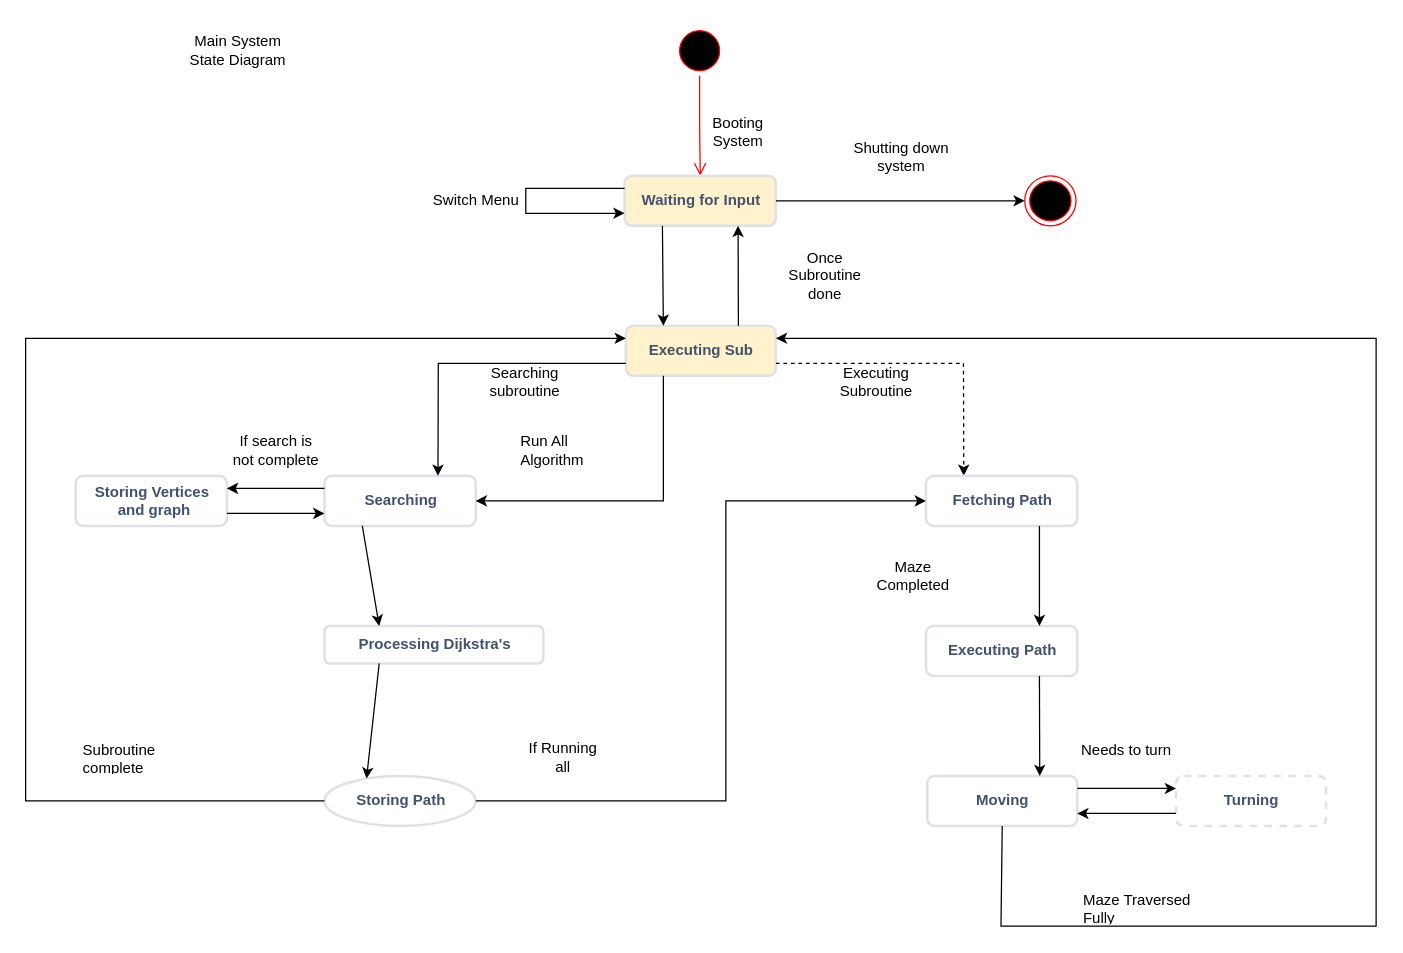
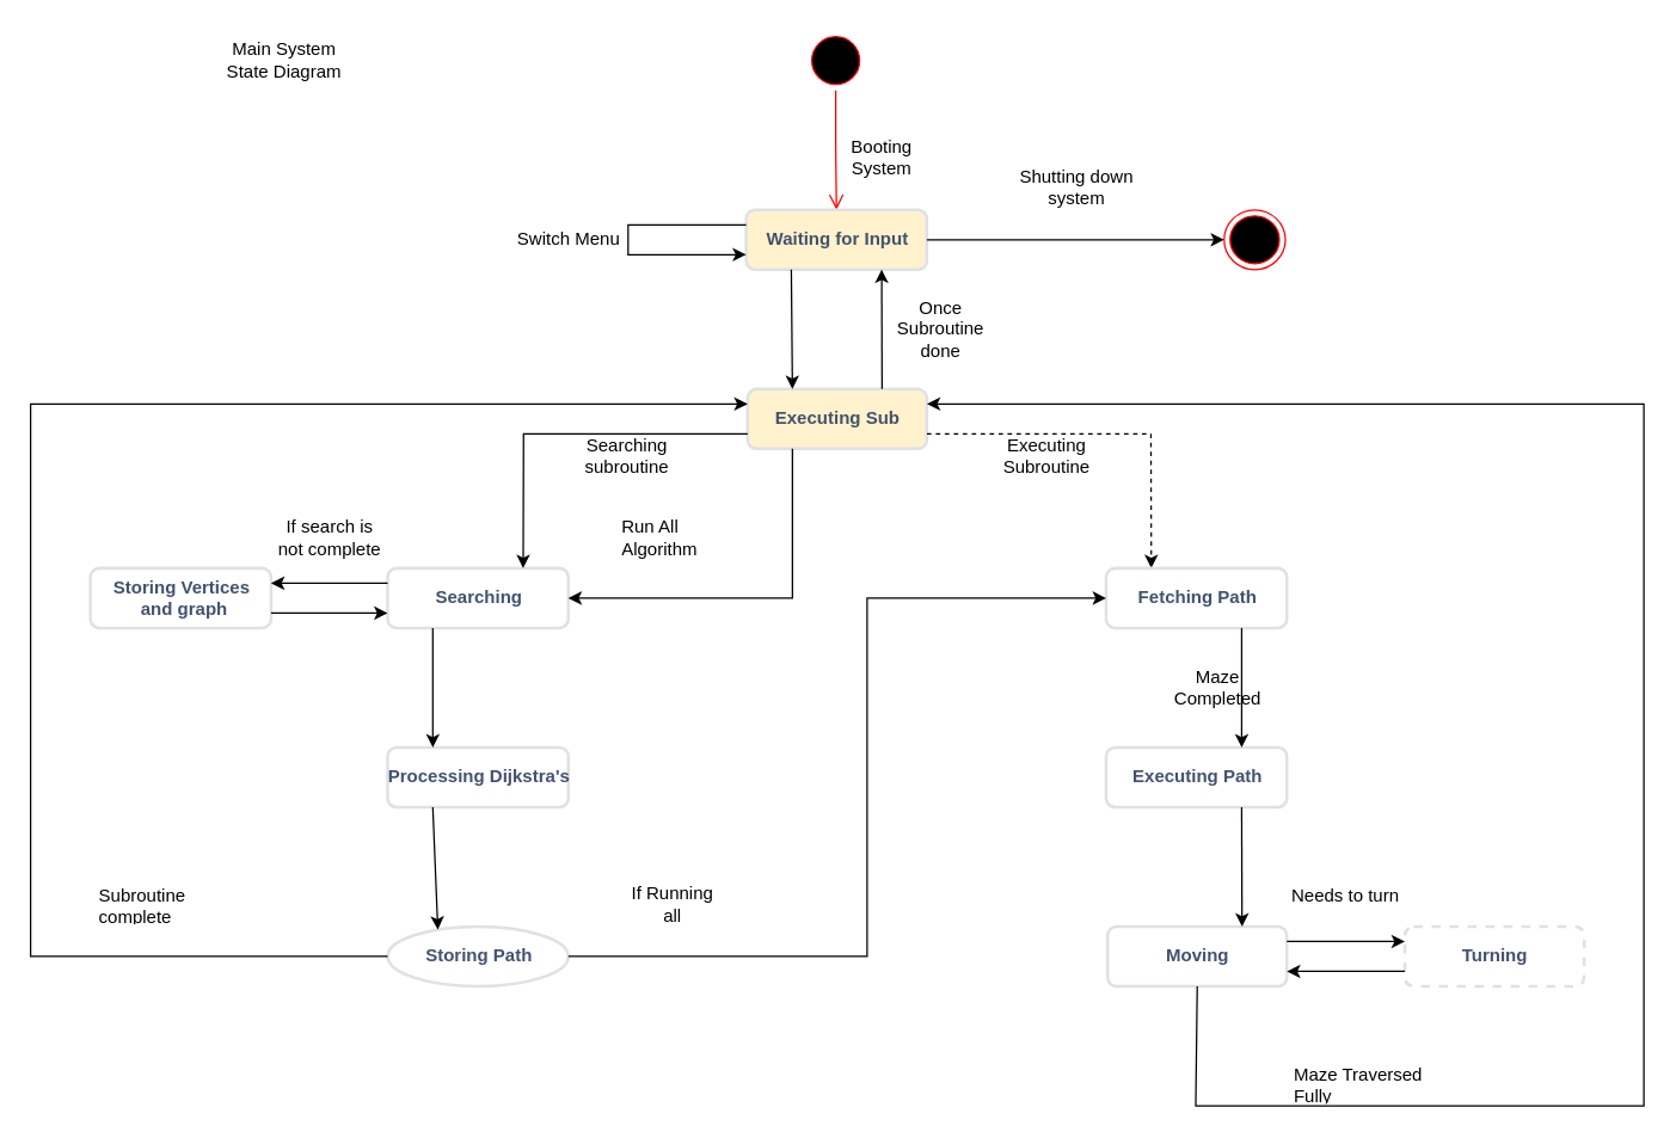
- <mxCell id="13" value="Once Subroutine done" style="text;html=1;strokeColor=none;fillColor=none;align=center;verticalAlign=middle;whiteSpace=wrap;rounded=0;" parent="1" vertex="1"><mxGeometry x="620" y="200" width="79" height="40" as="geometry" /></mxCell>
+ <mxCell id="13" value="Once Subroutine done" style="text;html=1;strokeColor=none;fillColor=none;align=center;verticalAlign=middle;whiteSpace=wrap;rounded=0;" parent="1" vertex="1"><mxGeometry x="590" y="200" width="79" height="40" as="geometry" /></mxCell>
- <mxCell id="35" value="Maze Completed" style="text;html=1;strokeColor=none;fillColor=none;align=center;verticalAlign=middle;whiteSpace=wrap;rounded=0;" parent="1" vertex="1"><mxGeometry x="700" y="440" width="60" height="40" as="geometry" /></mxCell>
+ <mxCell id="35" value="Maze Completed" style="text;html=1;strokeColor=none;fillColor=none;align=center;verticalAlign=middle;whiteSpace=wrap;rounded=0;" parent="1" vertex="1"><mxGeometry x="785" y="440" width="60" height="40" as="geometry" /></mxCell>
- <mxCell id="21" value="Processing Dijkstra's" style="dashed=0;html=1;rounded=1;strokeColor=#DFE1E6;fontSize=12;align=center;fontStyle=1;strokeWidth=2;fontColor=#42526E" parent="1" vertex="1"><mxGeometry x="259" y="500" width="175" height="30" as="geometry" /></mxCell>
+ <mxCell id="21" value="Processing Dijkstra's" style="dashed=0;html=1;rounded=1;strokeColor=#DFE1E6;fontSize=12;align=center;fontStyle=1;strokeWidth=2;fontColor=#42526E" parent="1" vertex="1"><mxGeometry x="259" y="500" width="121" height="40" as="geometry" /></mxCell>
